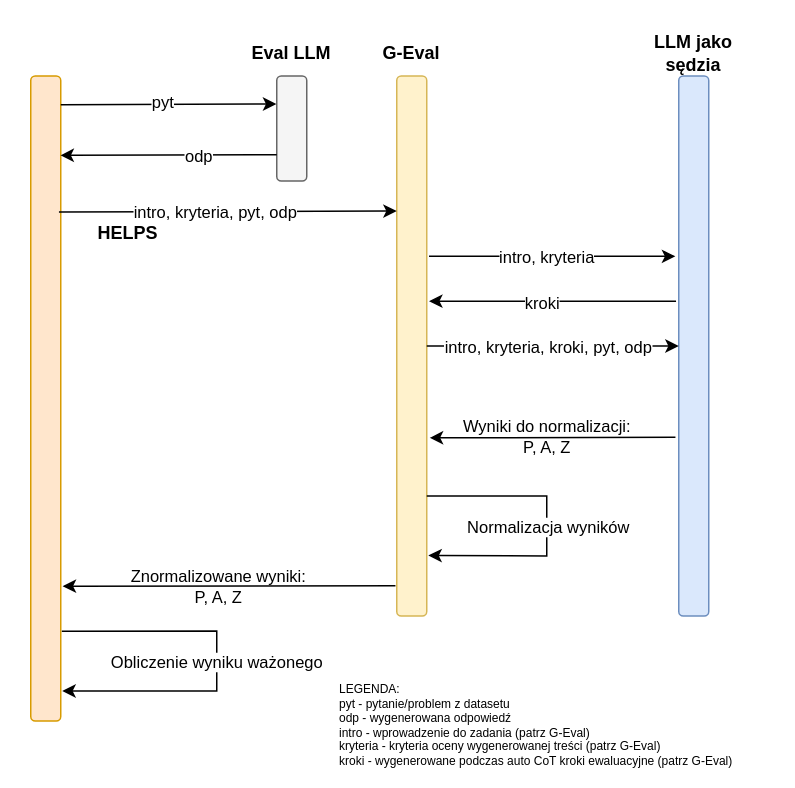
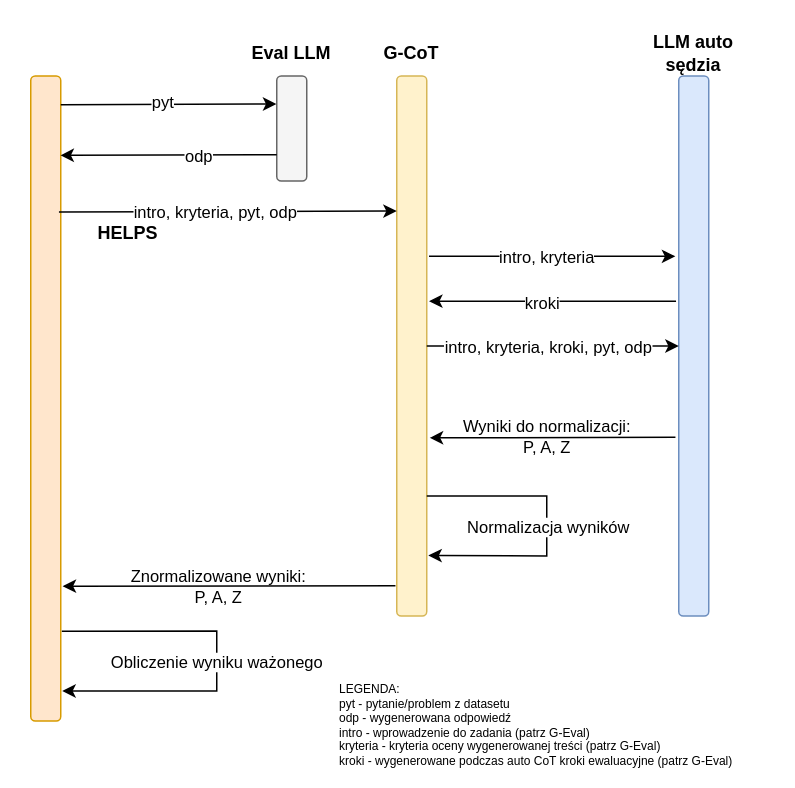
- <mxCell id="6" value="&lt;b&gt;G-Eval&lt;/b&gt;" style="text;html=1;align=center;verticalAlign=middle;whiteSpace=wrap;rounded=0;" vertex="1" parent="1"><mxGeometry x="244" y="20" width="60" height="30" as="geometry" /></mxCell>
+ <mxCell id="6" value="&lt;b&gt;G-CoT&lt;/b&gt;" style="text;html=1;align=center;verticalAlign=middle;whiteSpace=wrap;rounded=0;" vertex="1" parent="1"><mxGeometry x="244" y="20" width="60" height="30" as="geometry" /></mxCell>
- <mxCell id="8" value="&lt;b&gt;LLM jako sędzia&lt;/b&gt;" style="text;html=1;align=center;verticalAlign=middle;whiteSpace=wrap;rounded=0;" vertex="1" parent="1"><mxGeometry x="432" y="20" width="60" height="30" as="geometry" /></mxCell>
+ <mxCell id="8" value="&lt;b&gt;LLM auto sędzia&lt;/b&gt;" style="text;html=1;align=center;verticalAlign=middle;whiteSpace=wrap;rounded=0;" vertex="1" parent="1"><mxGeometry x="432" y="20" width="60" height="30" as="geometry" /></mxCell>
